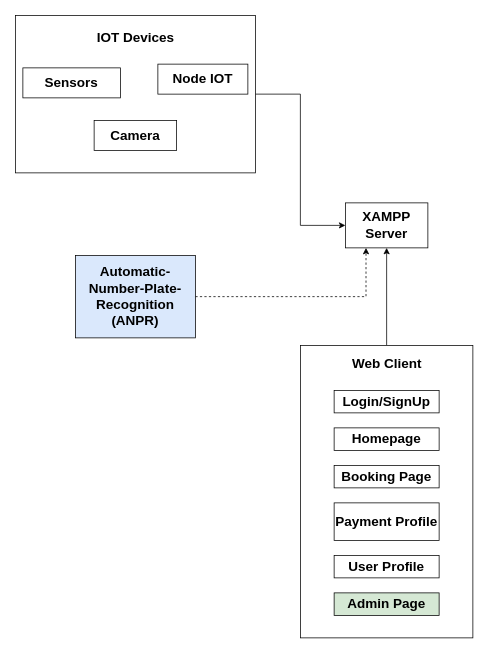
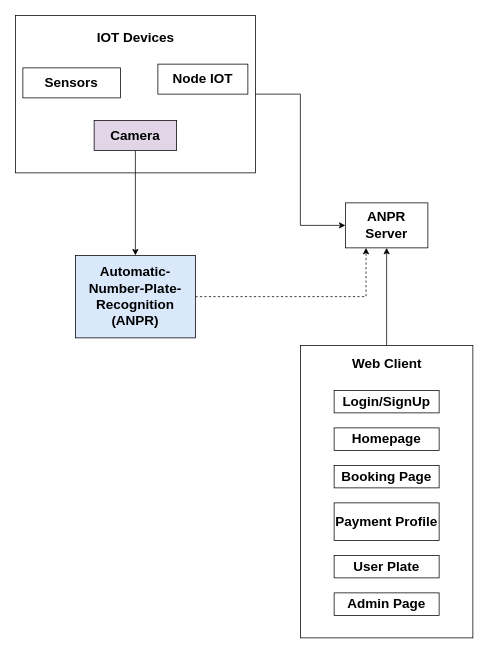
- <mxCell id="8" value="&lt;b&gt;&lt;font style=&quot;font-size: 18px;&quot;&gt;Camera&lt;/font&gt;&lt;/b&gt;" style="rounded=0;whiteSpace=wrap;html=1;" parent="1" vertex="1"><mxGeometry x="125" y="160" width="110" height="40" as="geometry" /></mxCell>
+ <mxCell id="8" value="&lt;b&gt;&lt;font style=&quot;font-size: 18px;&quot;&gt;Camera&lt;/font&gt;&lt;/b&gt;" style="rounded=0;whiteSpace=wrap;html=1;fillColor=#e1d5e7;" parent="1" vertex="1"><mxGeometry x="125" y="160" width="110" height="40" as="geometry" /></mxCell>
+ <mxCell id="7" style="edgeStyle=orthogonalEdgeStyle;rounded=0;orthogonalLoop=1;jettySize=auto;html=1;exitX=0.5;exitY=1;exitDx=0;exitDy=0;entryX=0.5;entryY=0;entryDx=0;entryDy=0;" parent="1" source="8" target="11" edge="1"><mxGeometry relative="1" as="geometry" /></mxCell>
- <mxCell id="9" value="&lt;b&gt;&lt;font style=&quot;font-size: 18px;&quot;&gt;XAMPP Server&lt;/font&gt;&lt;/b&gt;" style="rounded=0;whiteSpace=wrap;html=1;" parent="1" vertex="1"><mxGeometry x="460" y="270" width="110" height="60" as="geometry" /></mxCell>
+ <mxCell id="9" value="&lt;b&gt;&lt;font style=&quot;font-size: 18px;&quot;&gt;ANPR Server&lt;/font&gt;&lt;/b&gt;" style="rounded=0;whiteSpace=wrap;html=1;" parent="1" vertex="1"><mxGeometry x="460" y="270" width="110" height="60" as="geometry" /></mxCell>
- <mxCell id="15" value="&lt;b&gt;&lt;font style=&quot;font-size: 18px;&quot;&gt;User Profile&lt;/font&gt;&lt;/b&gt;" style="rounded=0;whiteSpace=wrap;html=1;" parent="1" vertex="1"><mxGeometry x="445" y="740" width="140" height="30" as="geometry" /></mxCell>
+ <mxCell id="15" value="&lt;b&gt;&lt;font style=&quot;font-size: 18px;&quot;&gt;User Plate&lt;/font&gt;&lt;/b&gt;" style="rounded=0;whiteSpace=wrap;html=1;" parent="1" vertex="1"><mxGeometry x="445" y="740" width="140" height="30" as="geometry" /></mxCell>
- <mxCell id="20" value="&lt;b&gt;&lt;font style=&quot;font-size: 18px;&quot;&gt;Admin Page&lt;/font&gt;&lt;/b&gt;" style="rounded=0;whiteSpace=wrap;html=1;fillColor=#d5e8d4;" parent="1" vertex="1"><mxGeometry x="445" y="790" width="140" height="30" as="geometry" /></mxCell>
+ <mxCell id="20" value="&lt;b&gt;&lt;font style=&quot;font-size: 18px;&quot;&gt;Admin Page&lt;/font&gt;&lt;/b&gt;" style="rounded=0;whiteSpace=wrap;html=1;" parent="1" vertex="1"><mxGeometry x="445" y="790" width="140" height="30" as="geometry" /></mxCell>
